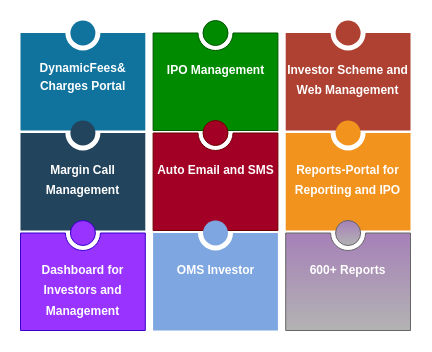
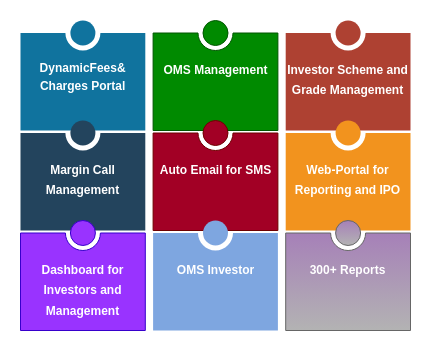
- <mxCell id="4" value="&lt;font style=&quot;font-size: 12px;&quot;&gt;IPO Management&lt;/font&gt;" style="verticalLabelPosition=middle;verticalAlign=top;html=1;shape=mxgraph.infographic.numberedEntryVert;dy=25;strokeColor=#005700;fontSize=17;align=center;labelPosition=center;spacingTop=32;fontStyle=1;whiteSpace=wrap;fillColor=#008a00;fontColor=#ffffff;" vertex="1" parent="2"><mxGeometry x="132.6" width="124.8" height="110" as="geometry" /></mxCell>
+ <mxCell id="4" value="&lt;font style=&quot;font-size: 12px;&quot;&gt;OMS Management&lt;/font&gt;" style="verticalLabelPosition=middle;verticalAlign=top;html=1;shape=mxgraph.infographic.numberedEntryVert;dy=25;strokeColor=#005700;fontSize=17;align=center;labelPosition=center;spacingTop=32;fontStyle=1;whiteSpace=wrap;fillColor=#008a00;fontColor=#ffffff;" vertex="1" parent="2"><mxGeometry x="132.6" width="124.8" height="110" as="geometry" /></mxCell>
- <mxCell id="5" value="&lt;font style=&quot;font-size: 12px;&quot;&gt;Investor Scheme and Web Management&lt;/font&gt;" style="verticalLabelPosition=middle;verticalAlign=top;html=1;shape=mxgraph.infographic.numberedEntryVert;dy=25;strokeColor=none;fontSize=17;fontColor=#FFFFFF;align=center;labelPosition=center;spacingTop=32;fontStyle=1;whiteSpace=wrap;fillColor=#AE4132;" vertex="1" parent="2"><mxGeometry x="265.2" width="124.8" height="110" as="geometry" /></mxCell>
+ <mxCell id="5" value="&lt;font style=&quot;font-size: 12px;&quot;&gt;Investor Scheme and Grade Management&lt;/font&gt;" style="verticalLabelPosition=middle;verticalAlign=top;html=1;shape=mxgraph.infographic.numberedEntryVert;dy=25;strokeColor=none;fontSize=17;fontColor=#FFFFFF;align=center;labelPosition=center;spacingTop=32;fontStyle=1;whiteSpace=wrap;fillColor=#AE4132;" vertex="1" parent="2"><mxGeometry x="265.2" width="124.8" height="110" as="geometry" /></mxCell>
- <mxCell id="7" value="&lt;font style=&quot;font-size: 12px;&quot;&gt;Auto Email and SMS&lt;/font&gt;" style="verticalLabelPosition=middle;verticalAlign=top;html=1;shape=mxgraph.infographic.numberedEntryVert;dy=25;strokeColor=#6F0000;fontSize=17;fontColor=#ffffff;align=center;labelPosition=center;spacingTop=32;fontStyle=1;whiteSpace=wrap;fillColor=#a20025;" vertex="1" parent="2"><mxGeometry x="132.6" y="100" width="124.8" height="110" as="geometry" /></mxCell>
+ <mxCell id="7" value="&lt;font style=&quot;font-size: 12px;&quot;&gt;Auto Email for SMS&lt;/font&gt;" style="verticalLabelPosition=middle;verticalAlign=top;html=1;shape=mxgraph.infographic.numberedEntryVert;dy=25;strokeColor=#6F0000;fontSize=17;fontColor=#ffffff;align=center;labelPosition=center;spacingTop=32;fontStyle=1;whiteSpace=wrap;fillColor=#a20025;" vertex="1" parent="2"><mxGeometry x="132.6" y="100" width="124.8" height="110" as="geometry" /></mxCell>
- <mxCell id="8" value="&lt;font style=&quot;font-size: 12px;&quot;&gt;Reports-Portal for Reporting and IPO&lt;/font&gt;" style="verticalLabelPosition=middle;verticalAlign=top;html=1;shape=mxgraph.infographic.numberedEntryVert;dy=25;strokeColor=none;fontSize=17;fontColor=#FFFFFF;align=center;labelPosition=center;spacingTop=32;fontStyle=1;whiteSpace=wrap;fillColor=#F2931E;" vertex="1" parent="2"><mxGeometry x="265.2" y="100" width="124.8" height="110" as="geometry" /></mxCell>
+ <mxCell id="8" value="&lt;font style=&quot;font-size: 12px;&quot;&gt;Web-Portal for Reporting and IPO&lt;/font&gt;" style="verticalLabelPosition=middle;verticalAlign=top;html=1;shape=mxgraph.infographic.numberedEntryVert;dy=25;strokeColor=none;fontSize=17;fontColor=#FFFFFF;align=center;labelPosition=center;spacingTop=32;fontStyle=1;whiteSpace=wrap;fillColor=#F2931E;" vertex="1" parent="2"><mxGeometry x="265.2" y="100" width="124.8" height="110" as="geometry" /></mxCell>
- <mxCell id="11" value="&lt;font style=&quot;font-size: 12px;&quot; color=&quot;#ffffff&quot;&gt;600+ Reports&lt;/font&gt;" style="verticalLabelPosition=middle;verticalAlign=top;html=1;shape=mxgraph.infographic.numberedEntryVert;dy=25;strokeColor=#666666;fontSize=17;align=center;labelPosition=center;spacingTop=32;fontStyle=1;whiteSpace=wrap;fillColor=#A680B8;gradientColor=#b3b3b3;" vertex="1" parent="2"><mxGeometry x="265.2" y="200" width="124.8" height="110" as="geometry" /></mxCell>
+ <mxCell id="11" value="&lt;font style=&quot;font-size: 12px;&quot; color=&quot;#ffffff&quot;&gt;300+ Reports&lt;/font&gt;" style="verticalLabelPosition=middle;verticalAlign=top;html=1;shape=mxgraph.infographic.numberedEntryVert;dy=25;strokeColor=#666666;fontSize=17;align=center;labelPosition=center;spacingTop=32;fontStyle=1;whiteSpace=wrap;fillColor=#A680B8;gradientColor=#b3b3b3;" vertex="1" parent="2"><mxGeometry x="265.2" y="200" width="124.8" height="110" as="geometry" /></mxCell>
